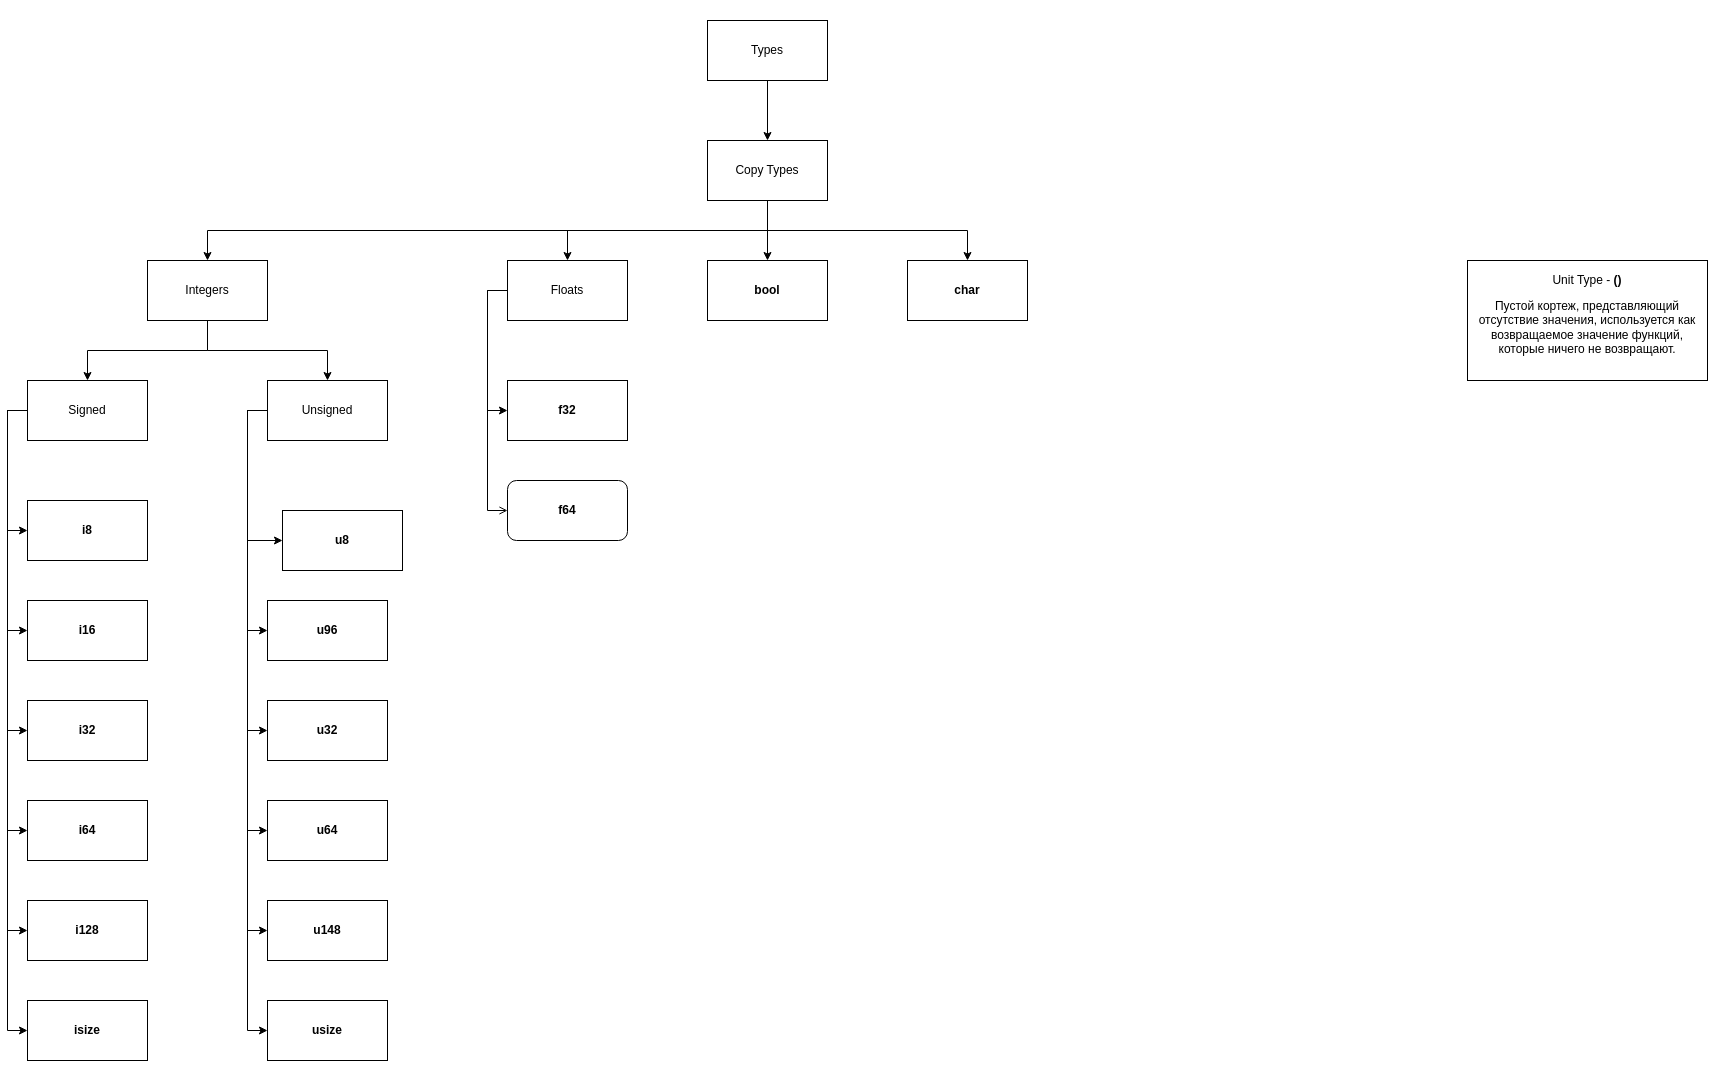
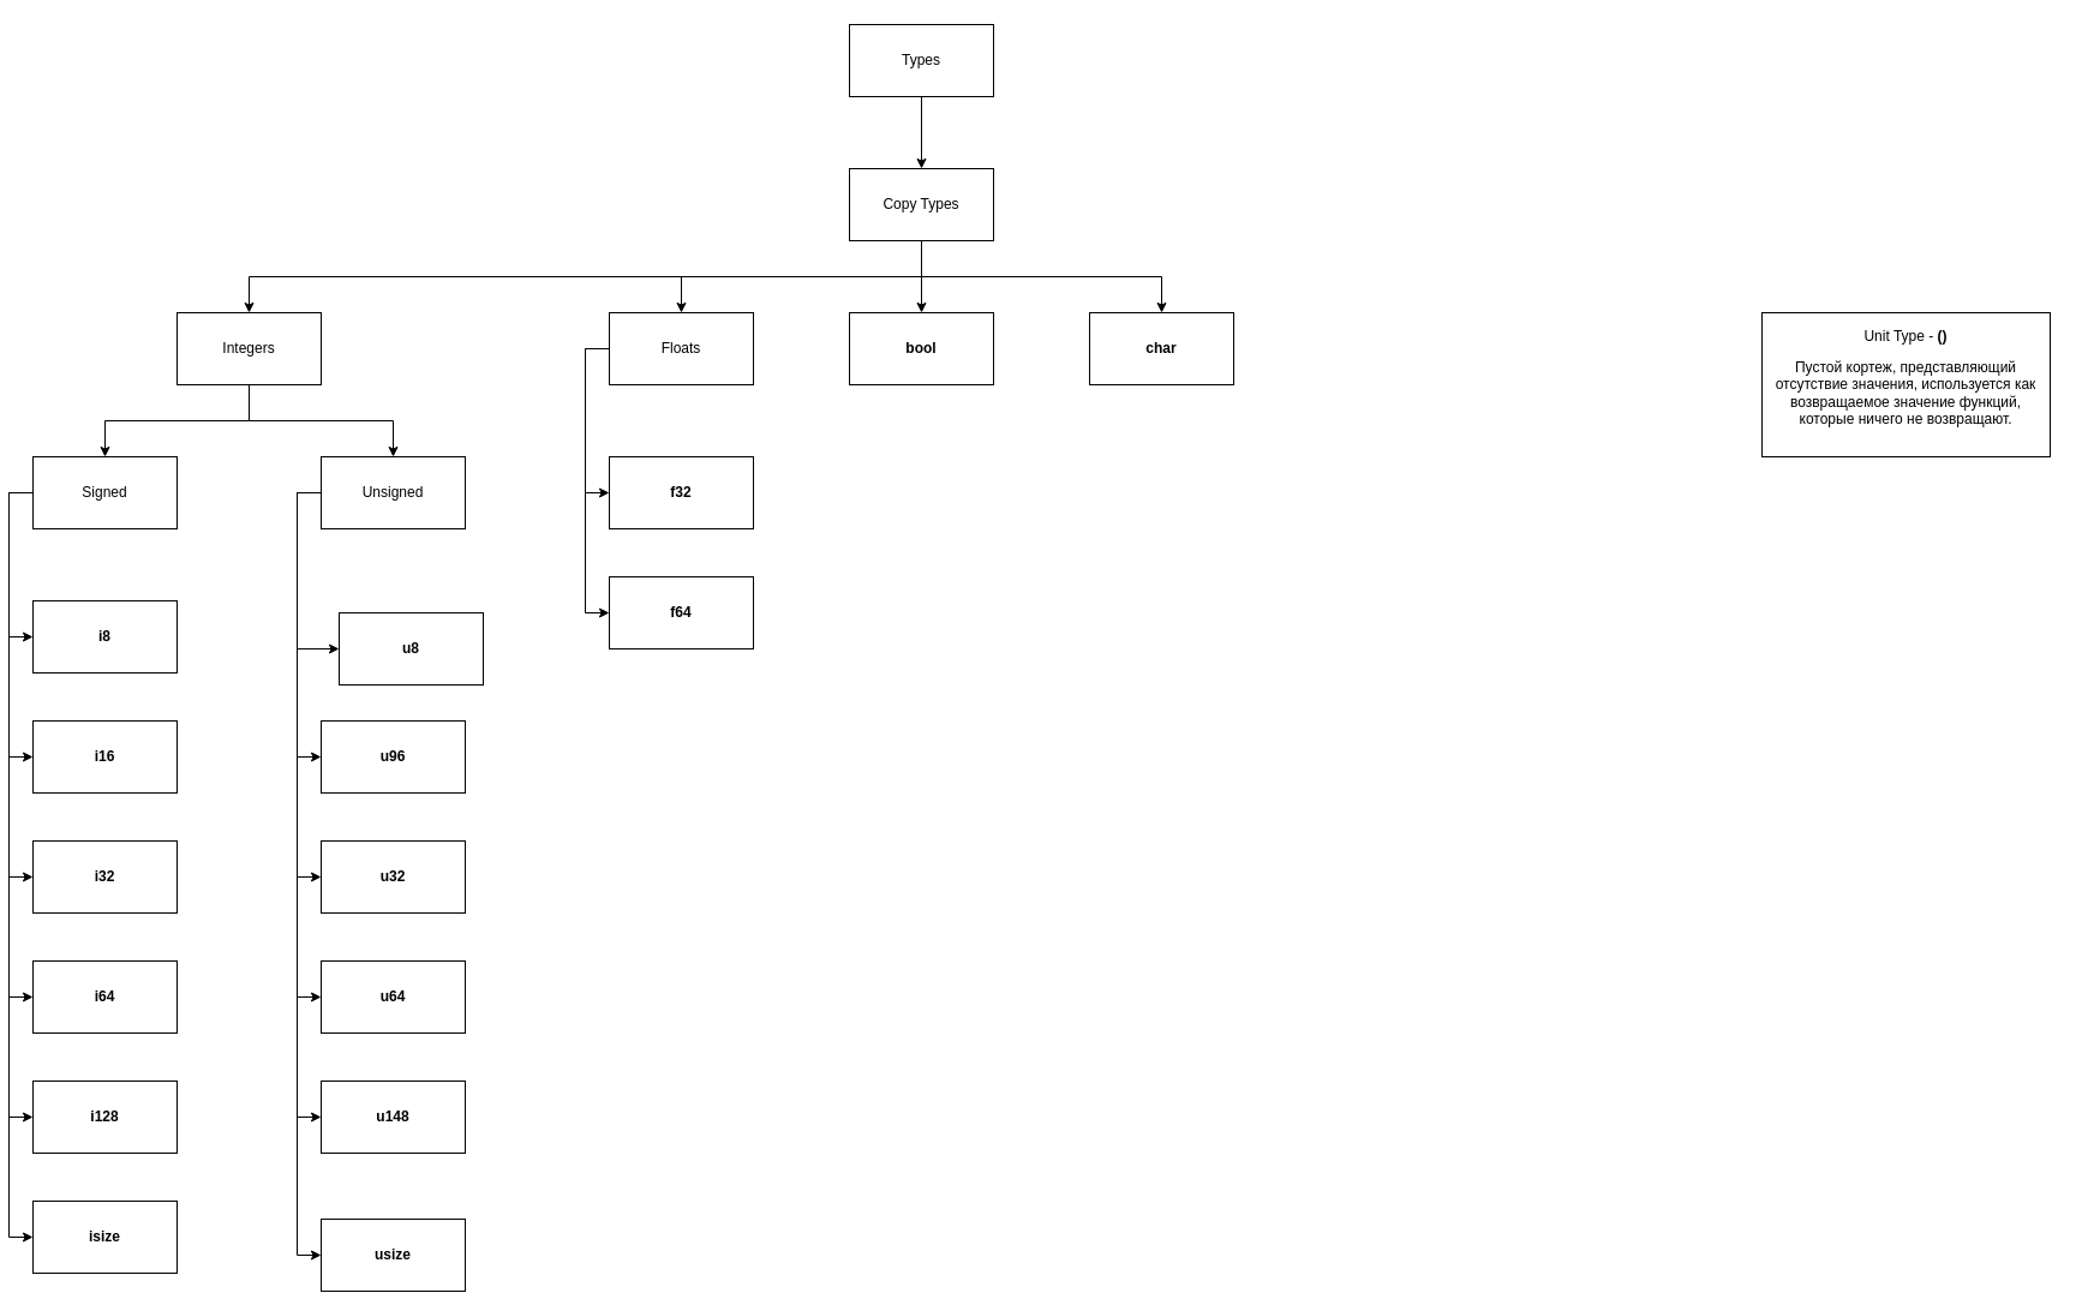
- <mxCell id="8" style="edgeStyle=orthogonalEdgeStyle;rounded=0;orthogonalLoop=1;jettySize=auto;html=1;exitX=0;exitY=0.5;exitDx=0;exitDy=0;entryX=0;entryY=0.5;entryDx=0;entryDy=0;endArrow=open;" edge="1" parent="1" source="9" target="43"><mxGeometry relative="1" as="geometry" /></mxCell>
+ <mxCell id="8" style="edgeStyle=orthogonalEdgeStyle;rounded=0;orthogonalLoop=1;jettySize=auto;html=1;exitX=0;exitY=0.5;exitDx=0;exitDy=0;entryX=0;entryY=0.5;entryDx=0;entryDy=0;" edge="1" parent="1" source="9" target="43"><mxGeometry relative="1" as="geometry" /></mxCell>
- <mxCell id="43" value="&lt;b&gt;f64&lt;/b&gt;" style="whiteSpace=wrap;html=1;rounded=1;" vertex="1" parent="1"><mxGeometry x="500" y="480" width="120" height="60" as="geometry" /></mxCell>
+ <mxCell id="43" value="&lt;b&gt;f64&lt;/b&gt;" style="whiteSpace=wrap;html=1;" vertex="1" parent="1"><mxGeometry x="500" y="480" width="120" height="60" as="geometry" /></mxCell>
- <mxCell id="41" value="&lt;b&gt;usize&lt;/b&gt;" style="whiteSpace=wrap;html=1;" vertex="1" parent="1"><mxGeometry x="260" y="1000" width="120" height="60" as="geometry" /></mxCell>
+ <mxCell id="41" value="&lt;b&gt;usize&lt;/b&gt;" style="whiteSpace=wrap;html=1;" vertex="1" parent="1"><mxGeometry x="260" y="1015" width="120" height="60" as="geometry" /></mxCell>
